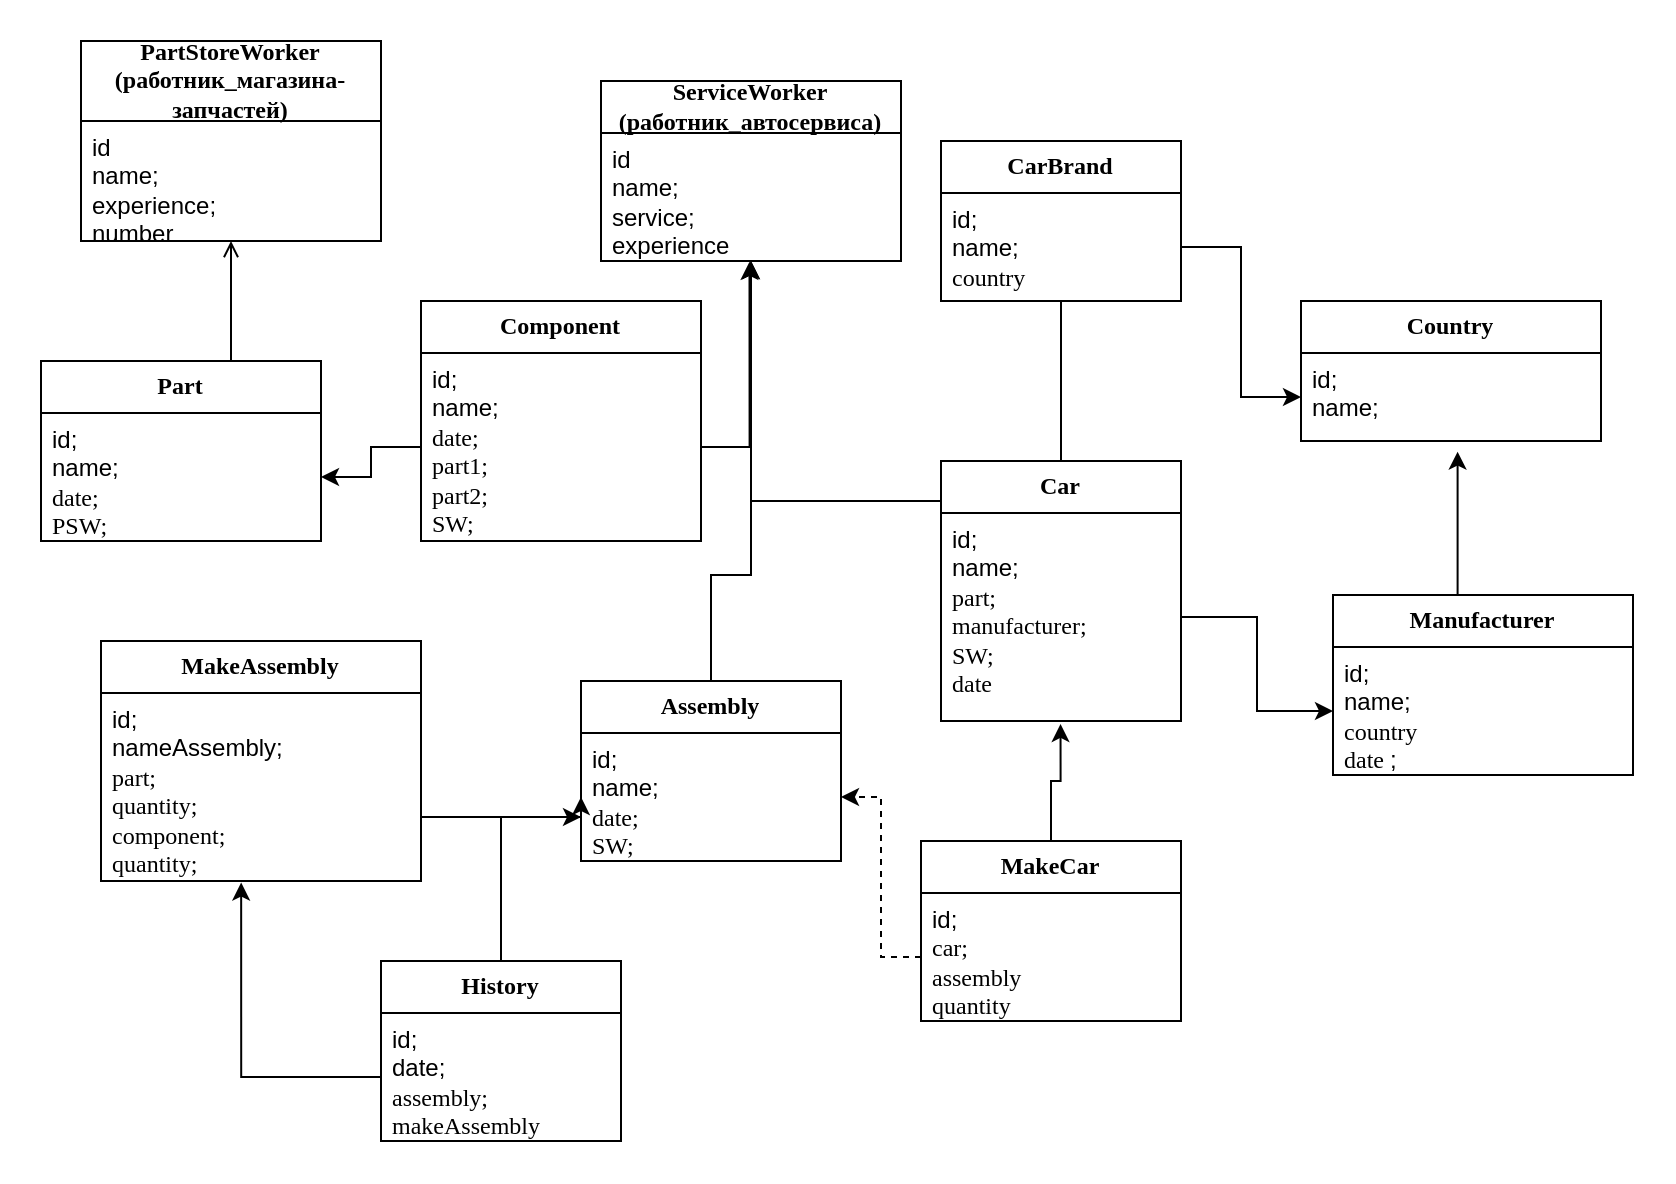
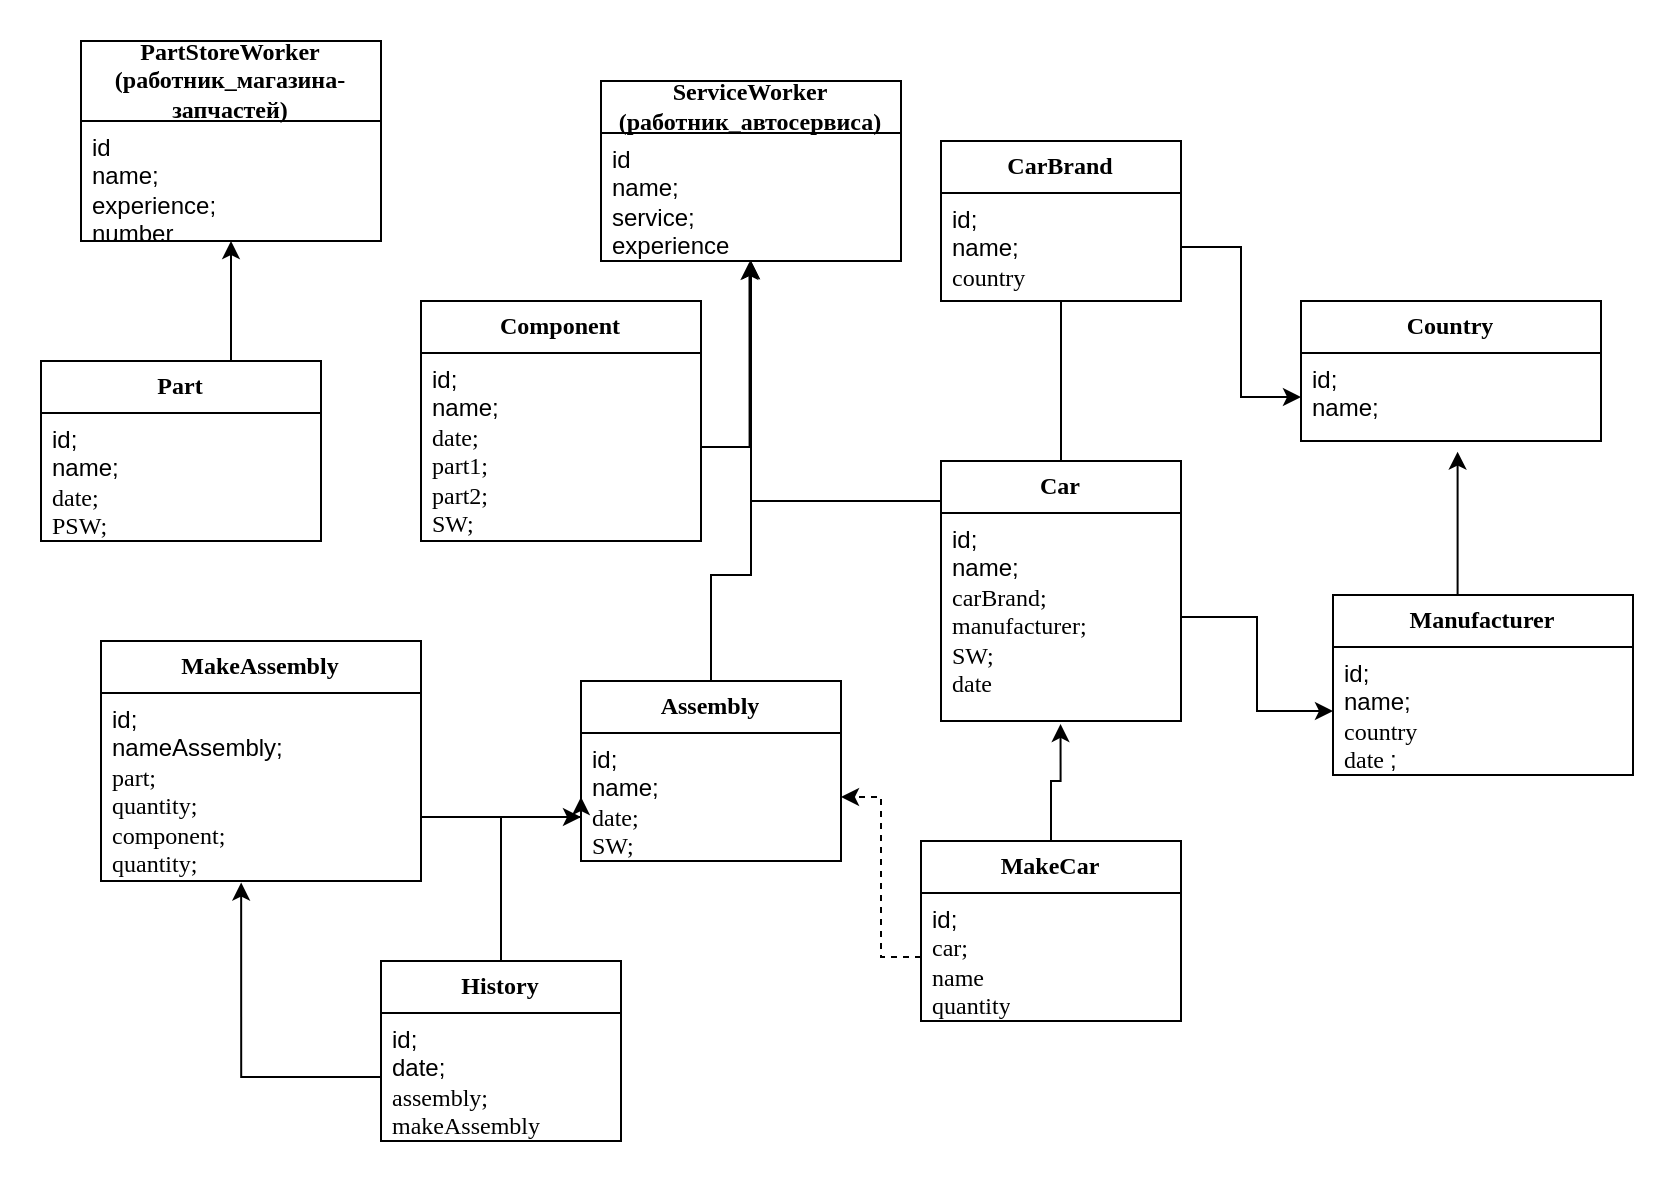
- <mxCell id="2" style="edgeStyle=orthogonalEdgeStyle;rounded=0;orthogonalLoop=1;jettySize=auto;html=1;exitX=0.5;exitY=0;exitDx=0;exitDy=0;entryX=0.5;entryY=1;entryDx=0;entryDy=0;endArrow=open;" parent="1" source="3" target="15" edge="1"><mxGeometry relative="1" as="geometry"><Array as="points"><mxPoint x="115" y="180" /></Array></mxGeometry></mxCell>
+ <mxCell id="2" style="edgeStyle=orthogonalEdgeStyle;rounded=0;orthogonalLoop=1;jettySize=auto;html=1;exitX=0.5;exitY=0;exitDx=0;exitDy=0;entryX=0.5;entryY=1;entryDx=0;entryDy=0;" parent="1" source="3" target="15" edge="1"><mxGeometry relative="1" as="geometry"><Array as="points"><mxPoint x="115" y="180" /></Array></mxGeometry></mxCell>
- <mxCell id="35" style="edgeStyle=orthogonalEdgeStyle;rounded=0;orthogonalLoop=1;jettySize=auto;html=1;" parent="1" source="20" target="4" edge="1"><mxGeometry relative="1" as="geometry" /></mxCell>
- <mxCell id="14" value="id;&lt;br&gt;name;&lt;br&gt;&lt;font&gt;&lt;font style=&quot;font-size: 12px&quot;&gt;&lt;span style=&quot;line-height: 106% ; font-family: &amp;#34;times new roman&amp;#34; , serif&quot;&gt;part;&lt;/span&gt;&lt;/font&gt;&lt;span style=&quot;line-height: 106% ; font-family: &amp;#34;times new roman&amp;#34; , serif&quot;&gt;&lt;font style=&quot;font-size: 12px&quot;&gt;&lt;br&gt;&lt;span style=&quot;line-height: 106%&quot;&gt;manufacturer;&lt;br&gt;&lt;/span&gt;&lt;/font&gt;SW;&lt;br&gt;date&lt;br&gt;&lt;/span&gt;&lt;/font&gt;" style="text;strokeColor=none;fillColor=none;align=left;verticalAlign=top;spacingLeft=4;spacingRight=4;overflow=hidden;rotatable=0;points=[[0,0.5],[1,0.5]];portConstraint=eastwest;whiteSpace=wrap;html=1;" parent="13" vertex="1"><mxGeometry y="26" width="120" height="104" as="geometry" /></mxCell>
+ <mxCell id="14" value="id;&lt;br&gt;name;&lt;br&gt;&lt;font&gt;&lt;font style=&quot;font-size: 12px&quot;&gt;&lt;span style=&quot;line-height: 106% ; font-family: &amp;#34;times new roman&amp;#34; , serif&quot;&gt;carBrand;&lt;/span&gt;&lt;/font&gt;&lt;span style=&quot;line-height: 106% ; font-family: &amp;#34;times new roman&amp;#34; , serif&quot;&gt;&lt;font style=&quot;font-size: 12px&quot;&gt;&lt;br&gt;&lt;span style=&quot;line-height: 106%&quot;&gt;manufacturer;&lt;br&gt;&lt;/span&gt;&lt;/font&gt;SW;&lt;br&gt;date&lt;br&gt;&lt;/span&gt;&lt;/font&gt;" style="text;strokeColor=none;fillColor=none;align=left;verticalAlign=top;spacingLeft=4;spacingRight=4;overflow=hidden;rotatable=0;points=[[0,0.5],[1,0.5]];portConstraint=eastwest;whiteSpace=wrap;html=1;" parent="13" vertex="1"><mxGeometry y="26" width="120" height="104" as="geometry" /></mxCell>
- <mxCell id="38" value="&lt;font&gt;&lt;font&gt;&lt;font style=&quot;font-size: 12px&quot;&gt;id;&lt;br&gt;&lt;/font&gt;&lt;/font&gt;&lt;span style=&quot;line-height: 106% ; font-family: &amp;#34;times new roman&amp;#34; , serif&quot;&gt;car;&lt;br&gt;assembly&lt;br&gt;quantity&lt;br&gt;&lt;/span&gt;&lt;/font&gt;" style="text;strokeColor=none;fillColor=none;align=left;verticalAlign=top;spacingLeft=4;spacingRight=4;overflow=hidden;rotatable=0;points=[[0,0.5],[1,0.5]];portConstraint=eastwest;whiteSpace=wrap;html=1;" vertex="1" parent="37"><mxGeometry y="26" width="130" height="64" as="geometry" /></mxCell>
+ <mxCell id="38" value="&lt;font&gt;&lt;font&gt;&lt;font style=&quot;font-size: 12px&quot;&gt;id;&lt;br&gt;&lt;/font&gt;&lt;/font&gt;&lt;span style=&quot;line-height: 106% ; font-family: &amp;#34;times new roman&amp;#34; , serif&quot;&gt;car;&lt;br&gt;name&lt;br&gt;quantity&lt;br&gt;&lt;/span&gt;&lt;/font&gt;" style="text;strokeColor=none;fillColor=none;align=left;verticalAlign=top;spacingLeft=4;spacingRight=4;overflow=hidden;rotatable=0;points=[[0,0.5],[1,0.5]];portConstraint=eastwest;whiteSpace=wrap;html=1;" vertex="1" parent="37"><mxGeometry y="26" width="130" height="64" as="geometry" /></mxCell>
